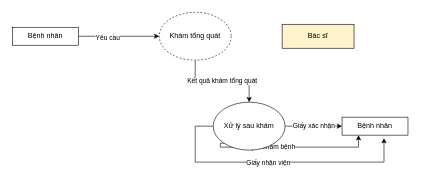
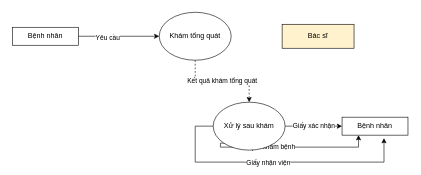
- <mxCell id="6" value="Khám tổng quát" style="ellipse;whiteSpace=wrap;html=1;dashed=1;" vertex="1" parent="1"><mxGeometry x="265" y="20" width="120" height="80" as="geometry" /></mxCell>
+ <mxCell id="6" value="Khám tổng quát" style="ellipse;whiteSpace=wrap;html=1;" vertex="1" parent="1"><mxGeometry x="265" y="20" width="120" height="80" as="geometry" /></mxCell>
- <mxCell id="5" value="Kết quả khám tổng quát" style="edgeStyle=orthogonalEdgeStyle;rounded=0;orthogonalLoop=1;jettySize=auto;html=1;entryX=0.5;entryY=0;entryDx=0;entryDy=0;" edge="1" parent="1" source="6" target="12"><mxGeometry relative="1" as="geometry" /></mxCell>
+ <mxCell id="5" value="Kết quả khám tổng quát" style="edgeStyle=orthogonalEdgeStyle;rounded=0;orthogonalLoop=1;jettySize=auto;html=1;entryX=0.5;entryY=0;entryDx=0;entryDy=0;dashed=1;" edge="1" parent="1" source="6" target="12"><mxGeometry relative="1" as="geometry" /></mxCell>
